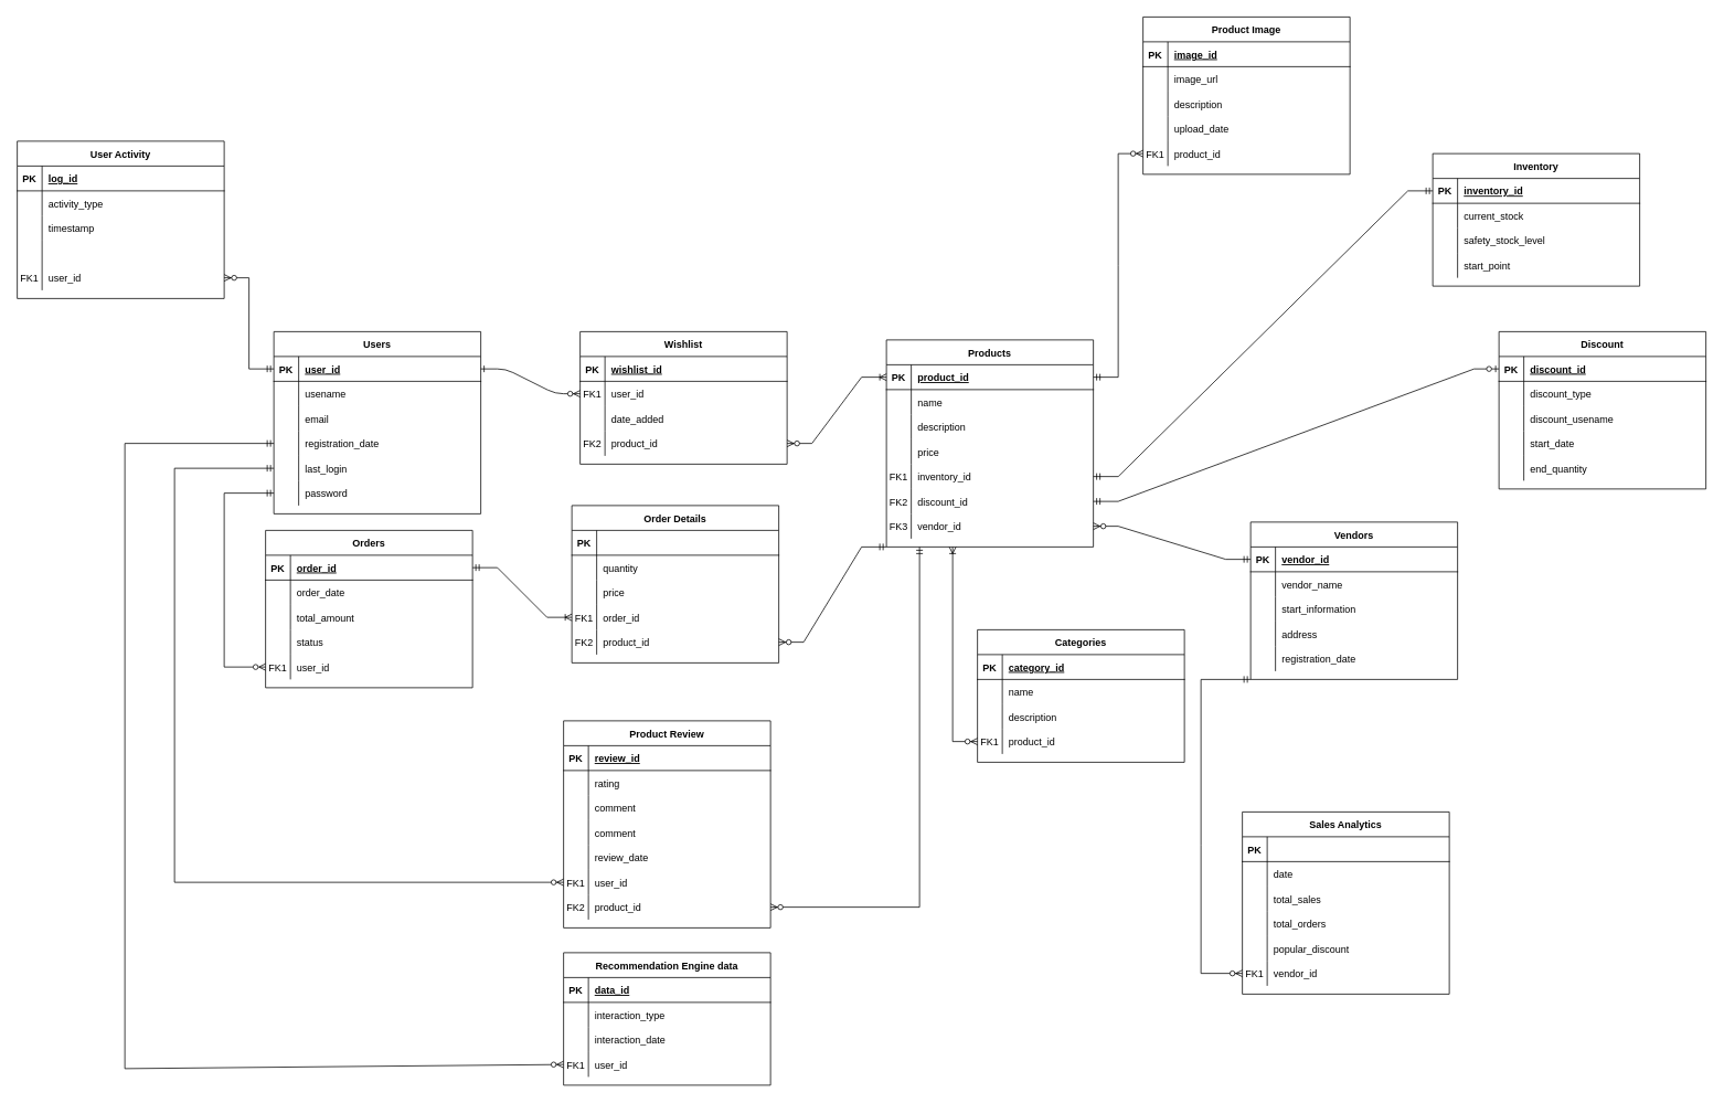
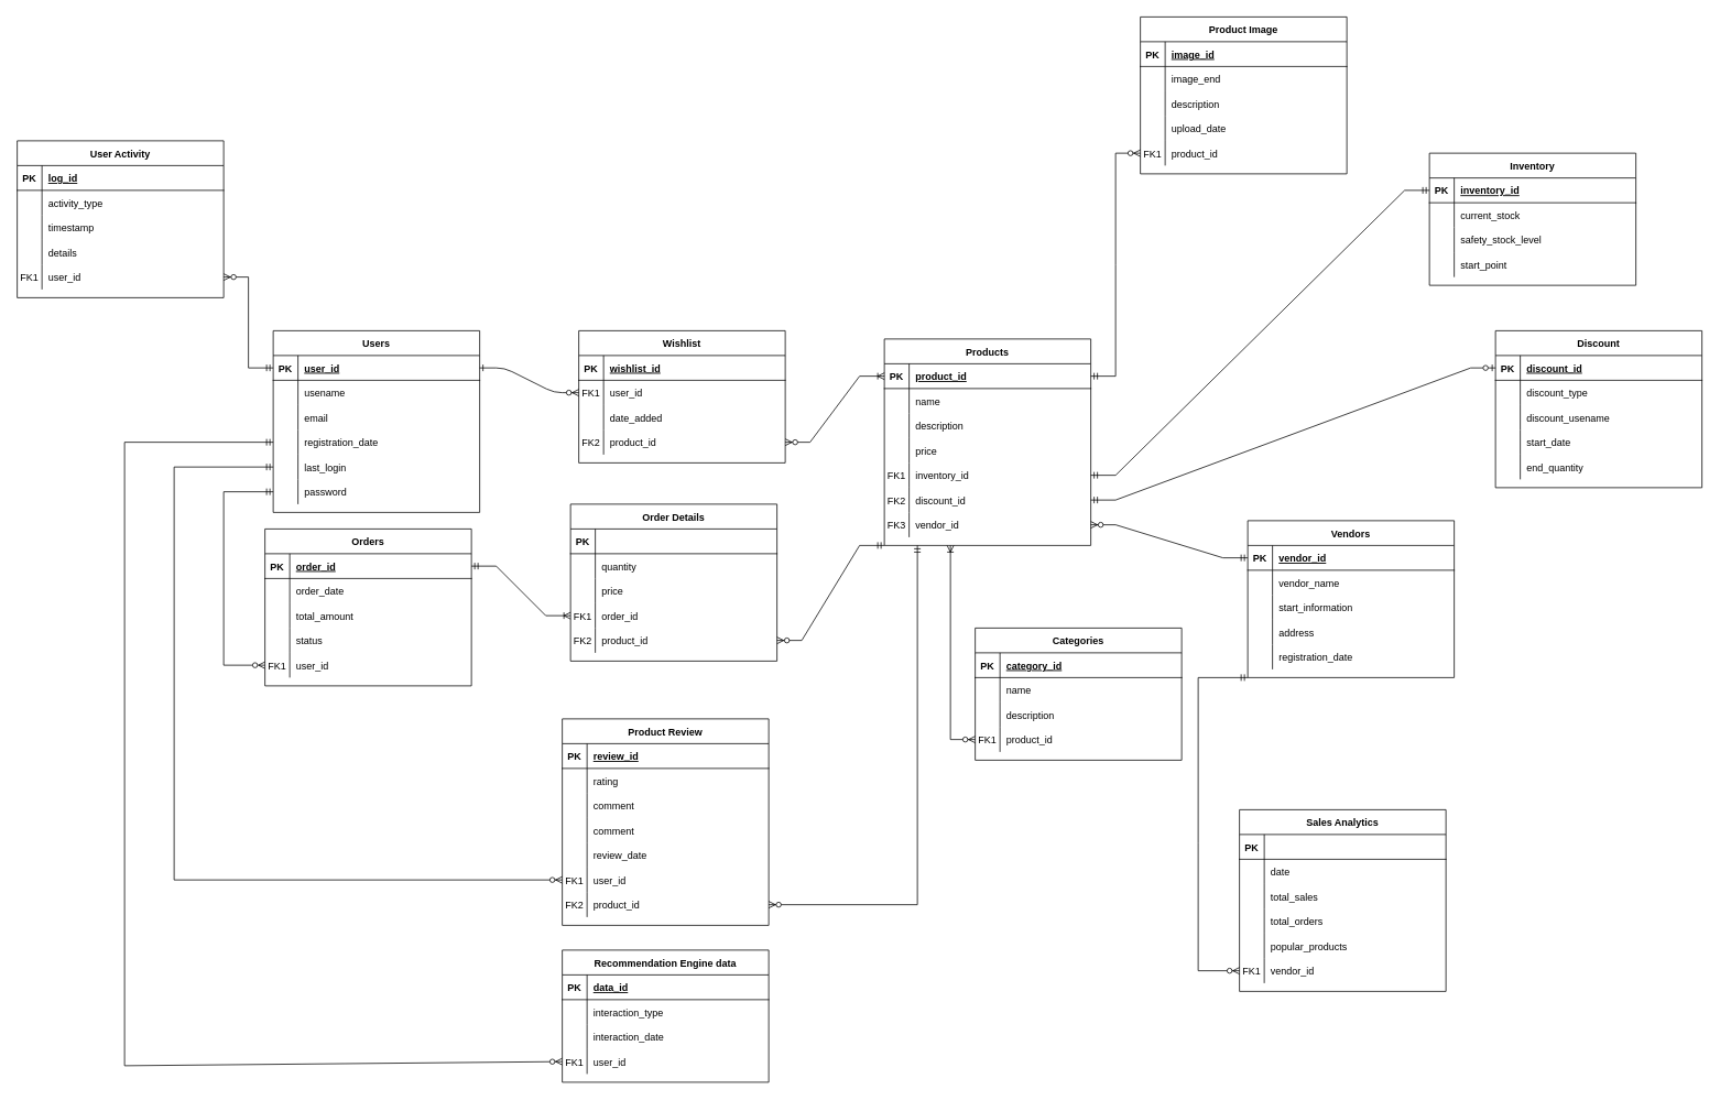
- <mxCell id="199" value="image_url" style="shape=partialRectangle;overflow=hidden;connectable=0;fillColor=none;top=0;left=0;bottom=0;right=0;align=left;spacingLeft=6;" parent="197" vertex="1"><mxGeometry x="30" width="220" height="30" as="geometry"><mxRectangle width="220" height="30" as="alternateBounds" /></mxGeometry></mxCell>
+ <mxCell id="199" value="image_end" style="shape=partialRectangle;overflow=hidden;connectable=0;fillColor=none;top=0;left=0;bottom=0;right=0;align=left;spacingLeft=6;" parent="197" vertex="1"><mxGeometry x="30" width="220" height="30" as="geometry"><mxRectangle width="220" height="30" as="alternateBounds" /></mxGeometry></mxCell>
+ <mxCell id="47" value="details" style="shape=partialRectangle;overflow=hidden;connectable=0;fillColor=none;top=0;left=0;bottom=0;right=0;align=left;spacingLeft=6;" vertex="1" parent="45"><mxGeometry x="30" width="220" height="30" as="geometry"><mxRectangle width="220" height="30" as="alternateBounds" /></mxGeometry></mxCell>
- <mxCell id="96" value="popular_discount" style="shape=partialRectangle;overflow=hidden;connectable=0;fillColor=none;top=0;left=0;bottom=0;right=0;align=left;spacingLeft=6;" vertex="1" parent="94"><mxGeometry x="30" width="220" height="30" as="geometry"><mxRectangle width="220" height="30" as="alternateBounds" /></mxGeometry></mxCell>
+ <mxCell id="96" value="popular_products" style="shape=partialRectangle;overflow=hidden;connectable=0;fillColor=none;top=0;left=0;bottom=0;right=0;align=left;spacingLeft=6;" vertex="1" parent="94"><mxGeometry x="30" width="220" height="30" as="geometry"><mxRectangle width="220" height="30" as="alternateBounds" /></mxGeometry></mxCell>
